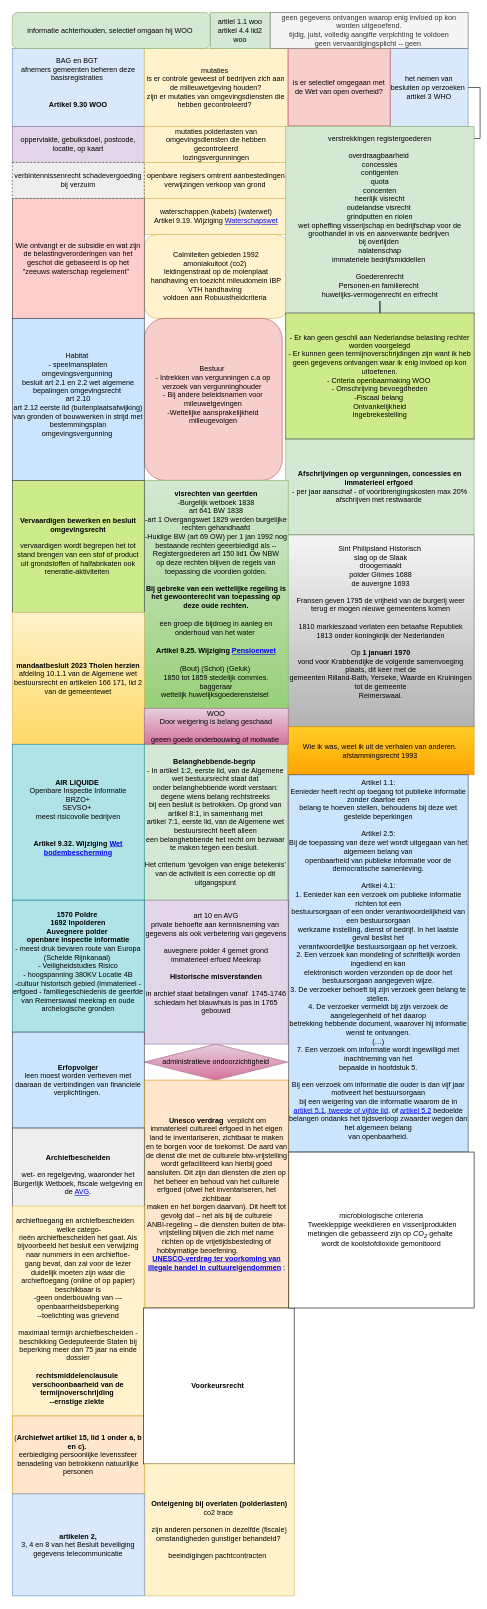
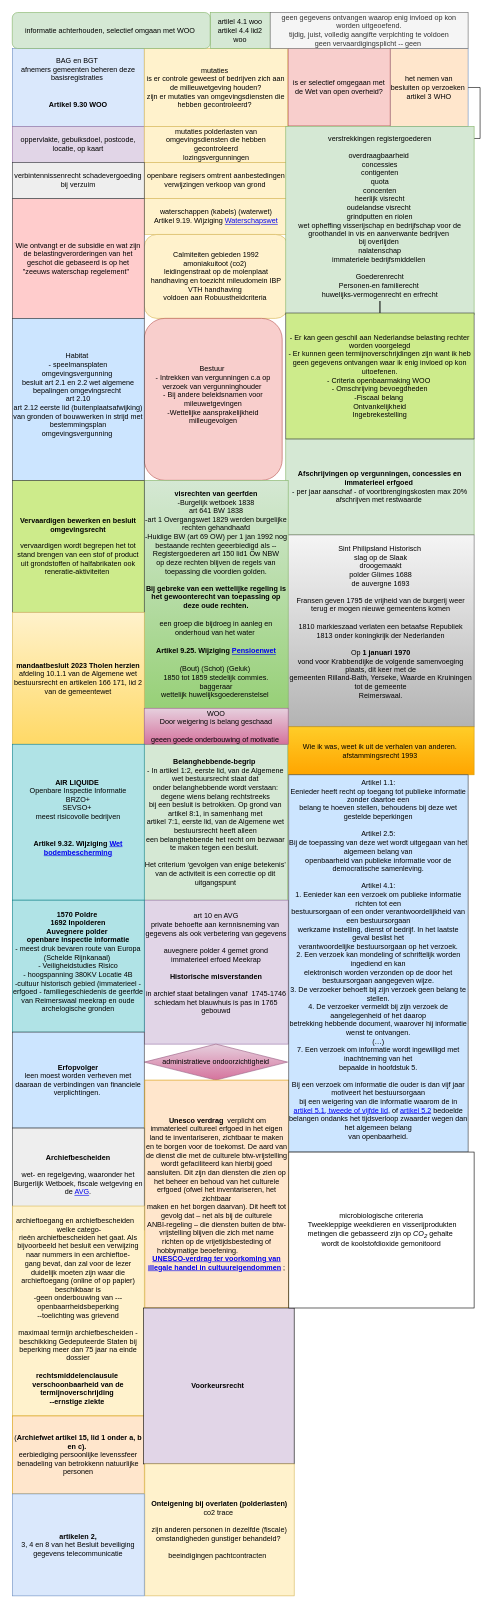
- <mxCell id="6" value="informatie achterhouden, selectief omgaan hij WOO&amp;nbsp;" style="rounded=1;whiteSpace=wrap;html=1;fillColor=#d5e8d4;strokeColor=#82b366;" parent="1" vertex="1"><mxGeometry x="20" width="330" height="60" as="geometry" y="20" /></mxCell>
+ <mxCell id="6" value="informatie achterhouden, selectief omgaan met WOO&amp;nbsp;" style="rounded=1;whiteSpace=wrap;html=1;fillColor=#d5e8d4;strokeColor=#82b366;" parent="1" vertex="1"><mxGeometry x="20" width="330" height="60" as="geometry" y="20" /></mxCell>
- <mxCell id="5" value="artilel 1.1 woo&lt;br&gt;artikel 4.4 lid2 woo" style="rounded=0;whiteSpace=wrap;html=1;fillColor=#d5e8d4;strokeColor=#82b366;" parent="1" vertex="1"><mxGeometry x="350" width="100" height="60" as="geometry" y="20" /></mxCell>
+ <mxCell id="5" value="artilel 4.1 woo&lt;br&gt;artikel 4.4 lid2 woo" style="rounded=0;whiteSpace=wrap;html=1;fillColor=#d5e8d4;strokeColor=#82b366;" parent="1" vertex="1"><mxGeometry x="350" width="100" height="60" as="geometry" y="20" /></mxCell>
- <mxCell id="7" value="het nemen van besluiten op verzoeken&amp;nbsp;&lt;br&gt;artikel 3 WHO" style="rounded=0;whiteSpace=wrap;html=1;fillColor=#dae8fc;strokeColor=#6c8ebf;" parent="1" vertex="1"><mxGeometry x="650" y="80" width="130" height="130" as="geometry" /></mxCell>
+ <mxCell id="7" value="het nemen van besluiten op verzoeken&amp;nbsp;&lt;br&gt;artikel 3 WHO" style="rounded=0;whiteSpace=wrap;html=1;fillColor=#ffe6cc;strokeColor=#6c8ebf;" parent="1" vertex="1"><mxGeometry x="650" y="80" width="130" height="130" as="geometry" /></mxCell>
- <mxCell id="21" value="verbintennissenrecht schadevergoeding bij verzuim" style="rounded=0;whiteSpace=wrap;html=1;fillColor=#eeeeee;strokeColor=#36393d;dashed=1;" parent="1" vertex="1"><mxGeometry x="20" y="270" width="220" height="60" as="geometry" /></mxCell>
+ <mxCell id="21" value="verbintennissenrecht schadevergoeding bij verzuim" style="rounded=0;whiteSpace=wrap;html=1;fillColor=#eeeeee;strokeColor=#36393d;" parent="1" vertex="1"><mxGeometry x="20" y="270" width="220" height="60" as="geometry" /></mxCell>
- <mxCell id="40" value="&lt;b&gt;Voorkeursrecht&amp;nbsp;&lt;/b&gt;" style="rounded=0;whiteSpace=wrap;html=1;" parent="1" vertex="1"><mxGeometry x="239" y="2180" width="251" height="260" as="geometry" /></mxCell>
+ <mxCell id="40" value="&lt;b&gt;Voorkeursrecht&amp;nbsp;&lt;/b&gt;" style="rounded=0;whiteSpace=wrap;html=1;fillColor=#e1d5e7;" parent="1" vertex="1"><mxGeometry x="239" y="2180" width="251" height="260" as="geometry" /></mxCell>
